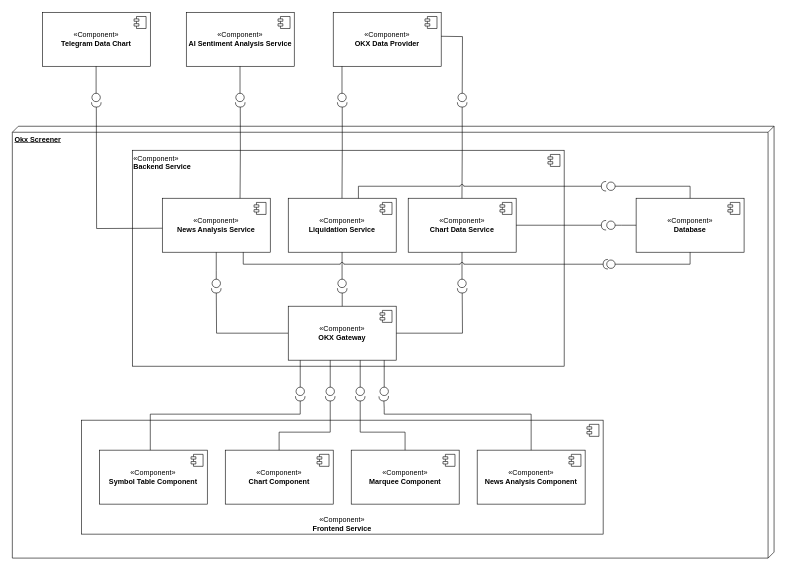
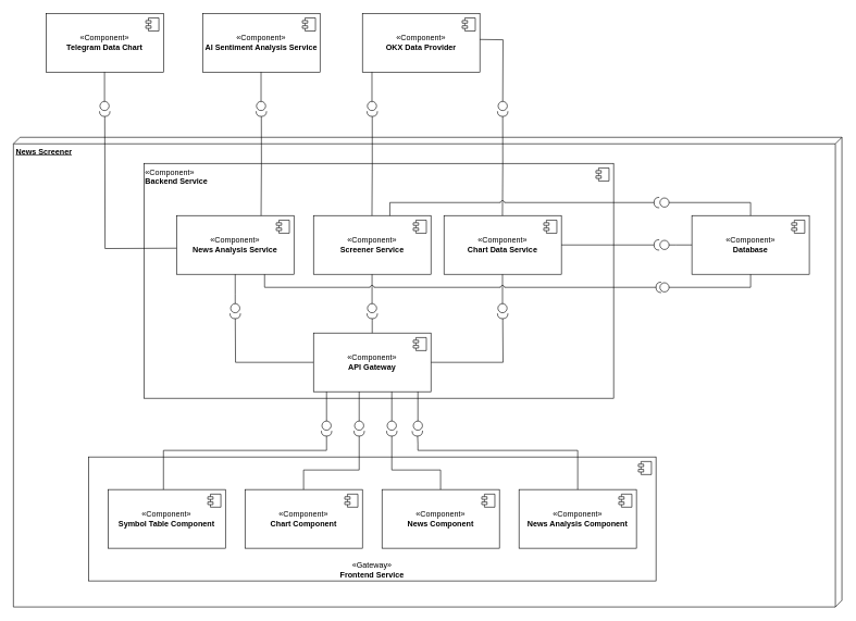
- <mxCell id="2" value="&lt;b&gt;Okx Screener&lt;/b&gt;" style="verticalAlign=top;align=left;spacingTop=8;spacingLeft=2;spacingRight=12;shape=cube;size=10;direction=south;fontStyle=4;html=1;whiteSpace=wrap;" vertex="1" parent="1"><mxGeometry x="20" y="210" width="1270" height="720" as="geometry" /></mxCell>
+ <mxCell id="2" value="&lt;b&gt;News Screener&lt;/b&gt;" style="verticalAlign=top;align=left;spacingTop=8;spacingLeft=2;spacingRight=12;shape=cube;size=10;direction=south;fontStyle=4;html=1;whiteSpace=wrap;" vertex="1" parent="1"><mxGeometry x="20" y="210" width="1270" height="720" as="geometry" /></mxCell>
- <mxCell id="11" value="«Component»&lt;br&gt;&lt;b&gt;Liquidation Service&lt;/b&gt;" style="html=1;dropTarget=0;whiteSpace=wrap;" vertex="1" parent="1"><mxGeometry x="480" y="330" width="180" height="90" as="geometry" /></mxCell>
+ <mxCell id="11" value="«Component»&lt;br&gt;&lt;b&gt;Screener Service&lt;/b&gt;" style="html=1;dropTarget=0;whiteSpace=wrap;" vertex="1" parent="1"><mxGeometry x="480" y="330" width="180" height="90" as="geometry" /></mxCell>
- <mxCell id="9" value="«Component»&lt;br&gt;&lt;b&gt;OKX Gateway&lt;/b&gt;" style="html=1;dropTarget=0;whiteSpace=wrap;" vertex="1" parent="1"><mxGeometry x="480" y="510" width="180" height="90" as="geometry" /></mxCell>
+ <mxCell id="9" value="«Component»&lt;br&gt;&lt;b&gt;API Gateway&lt;/b&gt;" style="html=1;dropTarget=0;whiteSpace=wrap;" vertex="1" parent="1"><mxGeometry x="480" y="510" width="180" height="90" as="geometry" /></mxCell>
- <mxCell id="25" value="«Component»&lt;br&gt;&lt;b&gt;Marquee Component&lt;/b&gt;" style="html=1;dropTarget=0;whiteSpace=wrap;" vertex="1" parent="1"><mxGeometry x="585" y="750" width="180" height="90" as="geometry" /></mxCell>
+ <mxCell id="25" value="«Component»&lt;br&gt;&lt;b&gt;News Component&lt;/b&gt;" style="html=1;dropTarget=0;whiteSpace=wrap;" vertex="1" parent="1"><mxGeometry x="585" y="750" width="180" height="90" as="geometry" /></mxCell>
- <mxCell id="21" value="«Component»&lt;br&gt;&lt;b&gt;Frontend Service&lt;/b&gt;" style="html=1;dropTarget=0;whiteSpace=wrap;horizontal=1;verticalAlign=bottom;" vertex="1" parent="1"><mxGeometry x="135" y="700" width="870" height="190" as="geometry" /></mxCell>
+ <mxCell id="21" value="«Gateway»&lt;br&gt;&lt;b&gt;Frontend Service&lt;/b&gt;" style="html=1;dropTarget=0;whiteSpace=wrap;horizontal=1;verticalAlign=bottom;" vertex="1" parent="1"><mxGeometry x="135" y="700" width="870" height="190" as="geometry" /></mxCell>
